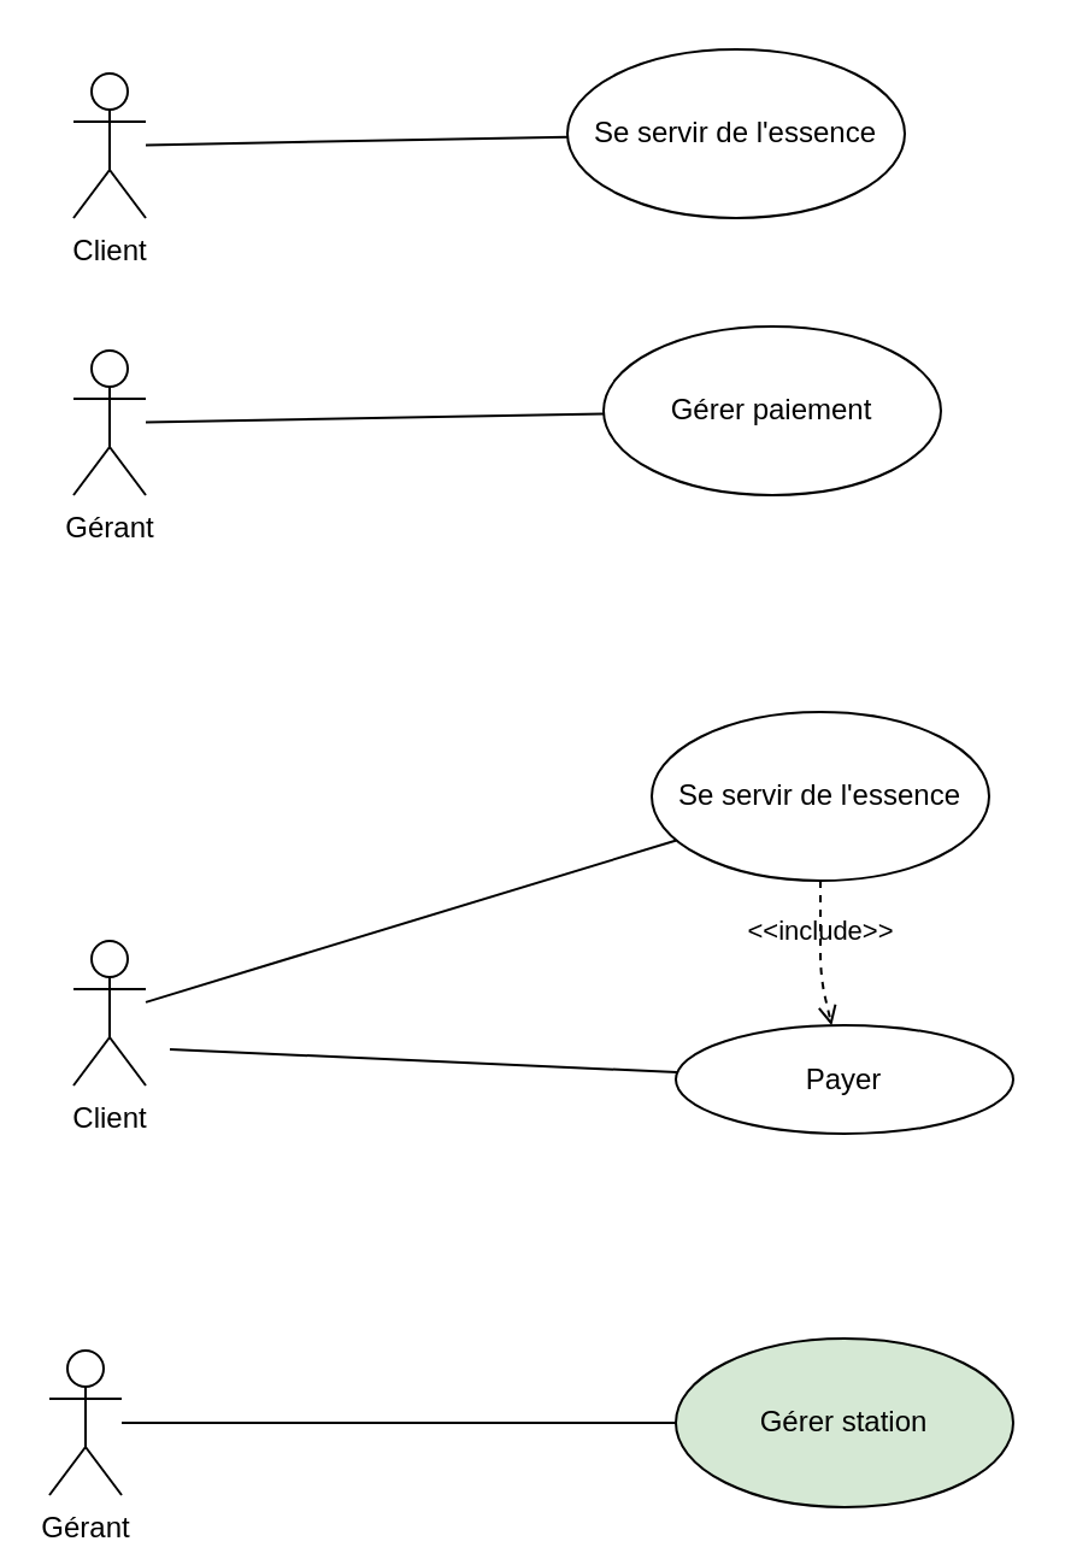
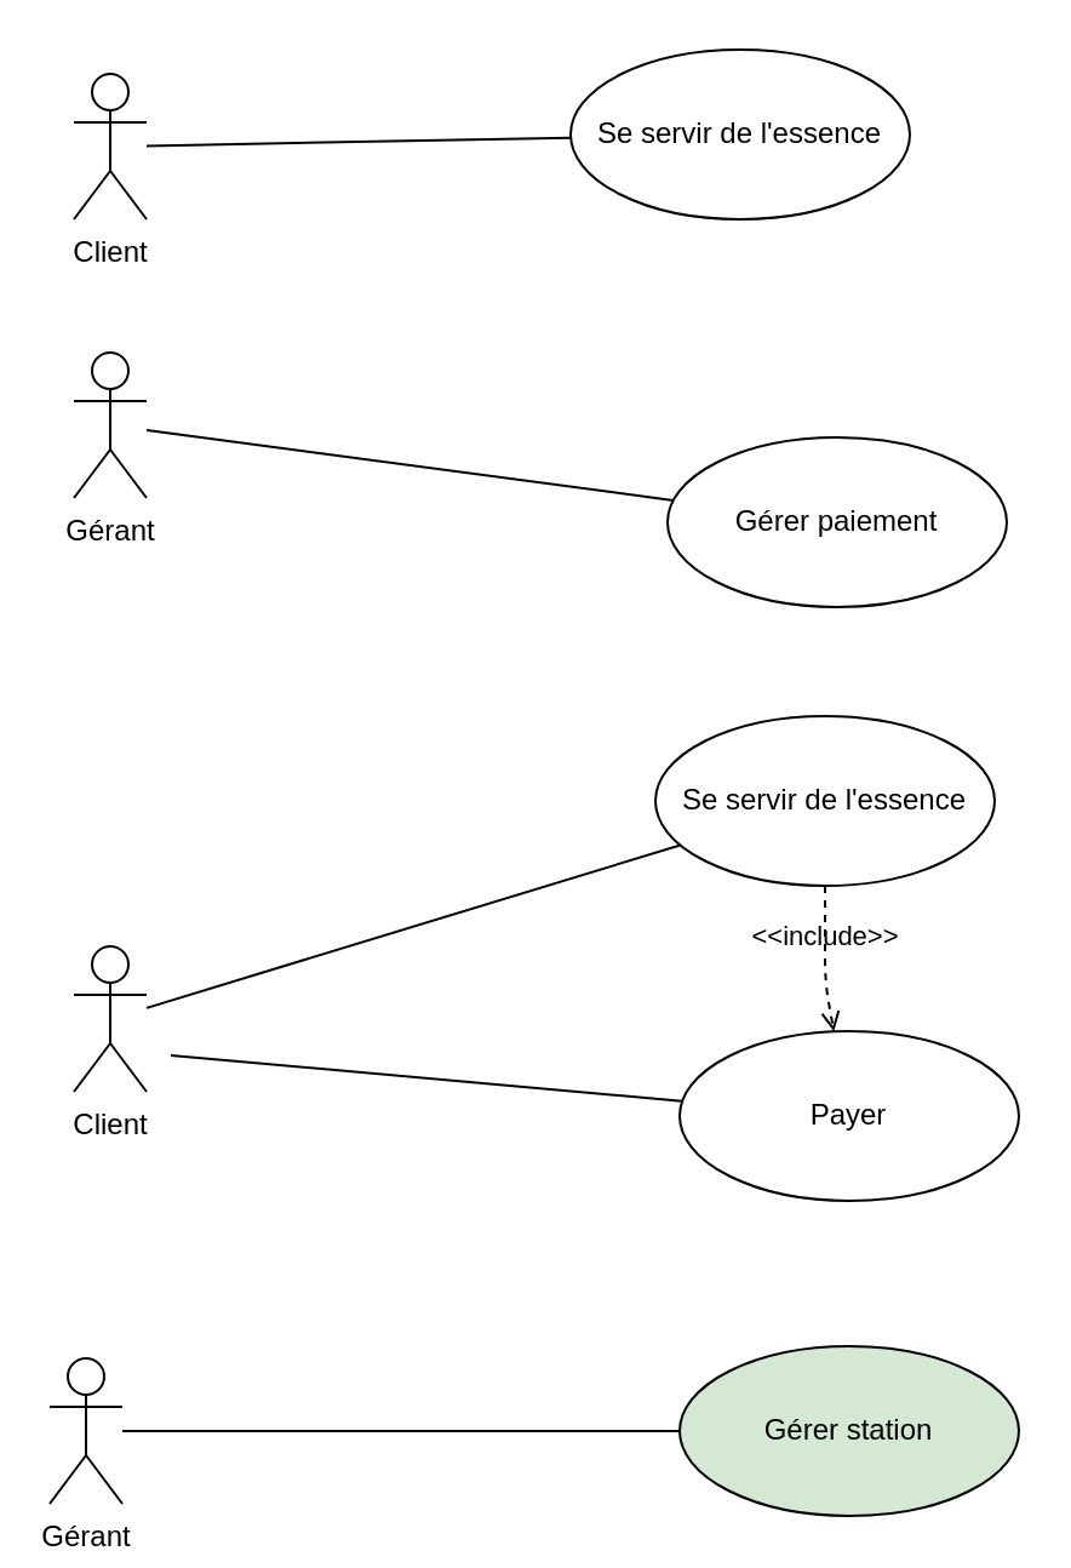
- <mxCell id="7" value="Gérer paiement" style="ellipse;whiteSpace=wrap;html=1;" vertex="1" parent="1"><mxGeometry x="250" y="135" width="140" height="70" as="geometry" /></mxCell>
+ <mxCell id="7" value="Gérer paiement" style="ellipse;whiteSpace=wrap;html=1;" vertex="1" parent="1"><mxGeometry x="275" y="180" width="140" height="70" as="geometry" /></mxCell>
- <mxCell id="14" value="Payer" style="ellipse;whiteSpace=wrap;html=1;" vertex="1" parent="1"><mxGeometry x="280" y="425" width="140" height="45" as="geometry" /></mxCell>
+ <mxCell id="14" value="Payer" style="ellipse;whiteSpace=wrap;html=1;" vertex="1" parent="1"><mxGeometry x="280" y="425" width="140" height="70" as="geometry" /></mxCell>
